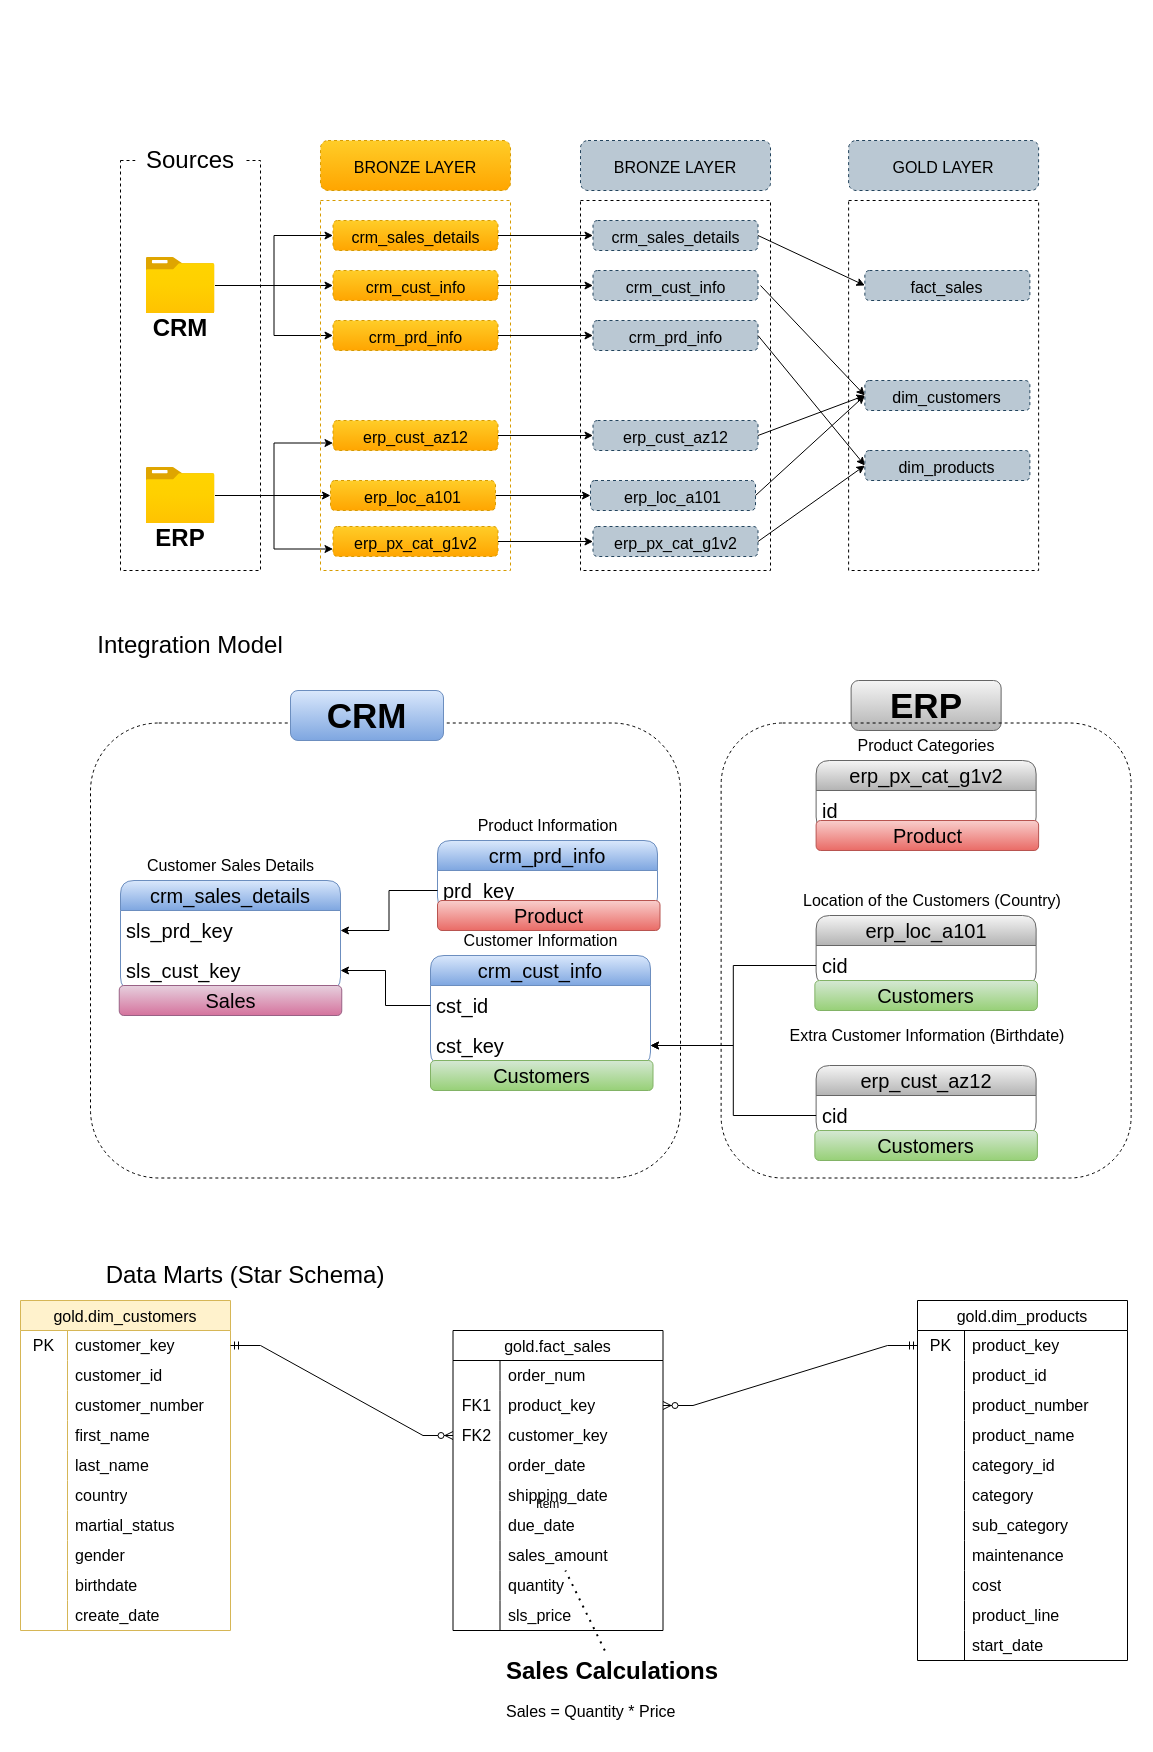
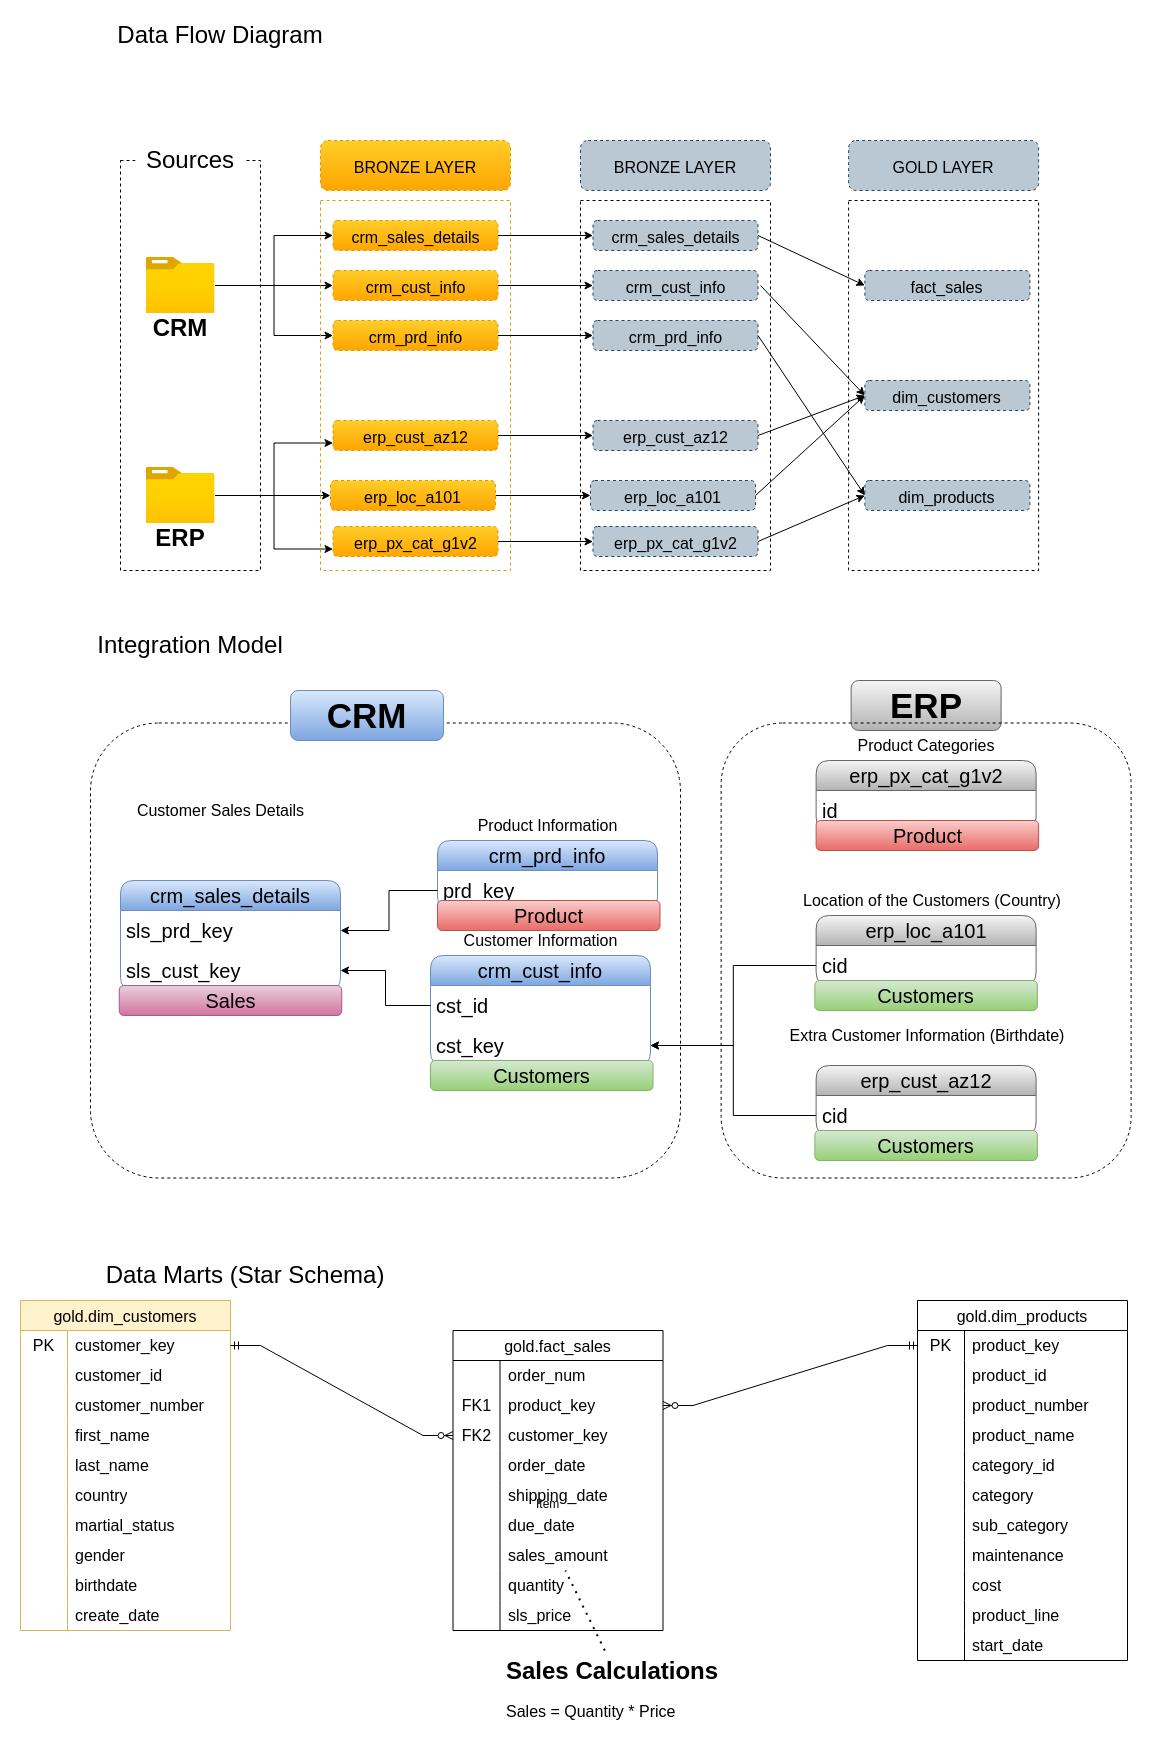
+ <mxCell id="3" value="Data Flow Diagram" style="text;html=1;align=center;verticalAlign=middle;whiteSpace=wrap;rounded=0;fontSize=24;" parent="1" vertex="1"><mxGeometry x="110" y="20" width="220" height="30" as="geometry" /></mxCell>
- <mxCell id="175" value="&lt;font style=&quot;font-size: 16px;&quot;&gt;dim_products&lt;/font&gt;" style="rounded=1;whiteSpace=wrap;html=1;fillColor=light-dark(#BAC8D3,#CCCC00);dashed=1;fontSize=24;strokeColor=#23445d;fontColor=light-dark(#000000,#000000);" vertex="1" parent="1"><mxGeometry x="864.37" y="450" width="165" height="30" as="geometry" /></mxCell>
+ <mxCell id="175" value="&lt;font style=&quot;font-size: 16px;&quot;&gt;dim_products&lt;/font&gt;" style="rounded=1;whiteSpace=wrap;html=1;fillColor=light-dark(#BAC8D3,#CCCC00);dashed=1;fontSize=24;strokeColor=#23445d;fontColor=light-dark(#000000,#000000);" vertex="1" parent="1"><mxGeometry x="864.37" y="480" width="165" height="30" as="geometry" /></mxCell>
- <mxCell id="40" value="Customer Sales Details" style="text;html=1;align=center;verticalAlign=middle;whiteSpace=wrap;rounded=0;fontSize=16;" parent="1" vertex="1"><mxGeometry x="142.5" y="850" width="175" height="30" as="geometry" /></mxCell>
+ <mxCell id="40" value="Customer Sales Details" style="text;html=1;align=center;verticalAlign=middle;whiteSpace=wrap;rounded=0;fontSize=16;" parent="1" vertex="1"><mxGeometry x="132.5" y="795" width="175" height="30" as="geometry" /></mxCell>
